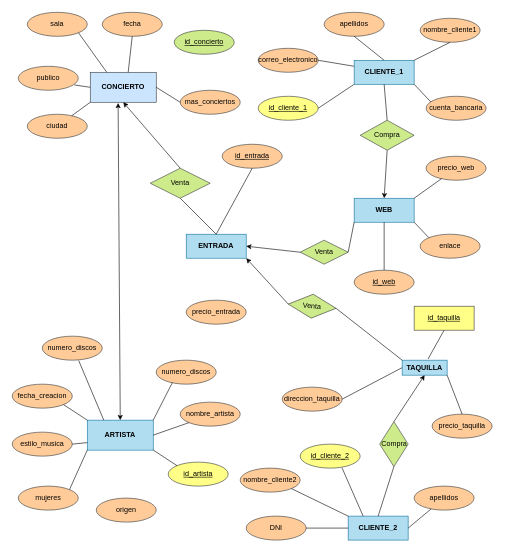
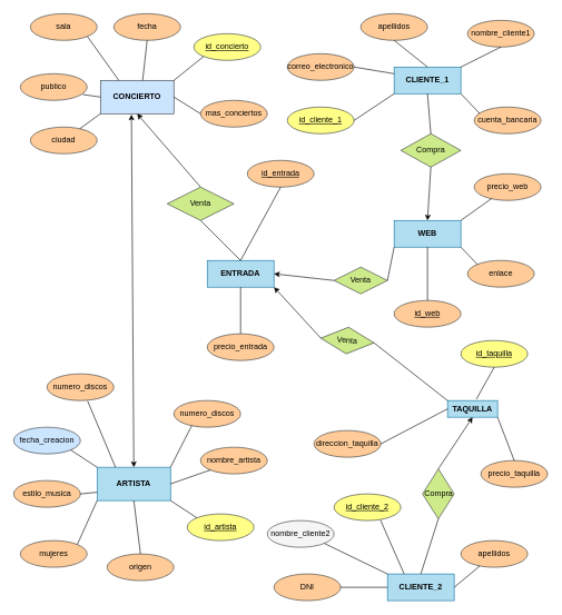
- <mxCell id="4" value="id_concierto" style="ellipse;whiteSpace=wrap;html=1;align=center;fontStyle=4;fillColor=#cdeb8b;strokeColor=#36393d;" parent="1" vertex="1"><mxGeometry x="290" y="50" width="100" height="40" as="geometry" /></mxCell>
+ <mxCell id="4" value="id_concierto" style="ellipse;whiteSpace=wrap;html=1;align=center;fontStyle=4;fillColor=#ffff88;strokeColor=#36393d;" parent="1" vertex="1"><mxGeometry x="290" y="50" width="100" height="40" as="geometry" /></mxCell>
+ <mxCell id="20" value="" style="endArrow=none;html=1;rounded=0;entryX=0;entryY=1;entryDx=0;entryDy=0;exitX=1;exitY=0;exitDx=0;exitDy=0;" parent="1" source="2" target="4" edge="1"><mxGeometry width="50" height="50" relative="1" as="geometry"><mxPoint x="260" y="80" as="sourcePoint" /><mxPoint x="230" y="50" as="targetPoint" /></mxGeometry></mxCell>
+ <mxCell id="36" value="" style="endArrow=none;html=1;rounded=0;entryX=0.5;entryY=1;entryDx=0;entryDy=0;exitX=0.5;exitY=0;exitDx=0;exitDy=0;" parent="1" source="34" target="32" edge="1"><mxGeometry width="50" height="50" relative="1" as="geometry"><mxPoint x="300" y="470" as="sourcePoint" /><mxPoint x="350" y="420" as="targetPoint" /></mxGeometry></mxCell>
- <mxCell id="71" value="id_taquilla" style="whiteSpace=wrap;html=1;align=center;fontStyle=4;fillColor=#ffff88;strokeColor=#36393d;rounded=0;" vertex="1" parent="1"><mxGeometry x="690" y="510" width="100" height="40" as="geometry" /></mxCell>
+ <mxCell id="71" value="id_taquilla" style="ellipse;whiteSpace=wrap;html=1;align=center;fontStyle=4;fillColor=#ffff88;strokeColor=#36393d;" vertex="1" parent="1"><mxGeometry x="690" y="510" width="100" height="40" as="geometry" /></mxCell>
- <mxCell id="14" value="fecha_creacion" style="ellipse;whiteSpace=wrap;html=1;align=center;fillColor=#ffcc99;strokeColor=#36393d;" parent="1" vertex="1"><mxGeometry x="20" y="640" width="100" height="40" as="geometry" /></mxCell>
+ <mxCell id="14" value="fecha_creacion" style="ellipse;whiteSpace=wrap;html=1;align=center;fillColor=#cce5ff;strokeColor=#36393d;" parent="1" vertex="1"><mxGeometry x="20" y="640" width="100" height="40" as="geometry" /></mxCell>
+ <mxCell id="27" value="" style="endArrow=none;html=1;rounded=0;entryX=0.5;entryY=0;entryDx=0;entryDy=0;exitX=0.5;exitY=1;exitDx=0;exitDy=0;" parent="1" source="9" target="12" edge="1"><mxGeometry width="50" height="50" relative="1" as="geometry"><mxPoint x="330" y="670" as="sourcePoint" /><mxPoint x="380" y="620" as="targetPoint" /></mxGeometry></mxCell>
- <mxCell id="76" value="nombre_cliente2" style="ellipse;whiteSpace=wrap;html=1;align=center;fillColor=#ffcc99;strokeColor=#36393d;" vertex="1" parent="1"><mxGeometry x="400" y="780" width="100" height="40" as="geometry" /></mxCell>
+ <mxCell id="76" value="nombre_cliente2" style="ellipse;whiteSpace=wrap;html=1;align=center;fillColor=#f5f5f5;strokeColor=#36393d;" vertex="1" parent="1"><mxGeometry x="400" y="780" width="100" height="40" as="geometry" /></mxCell>
